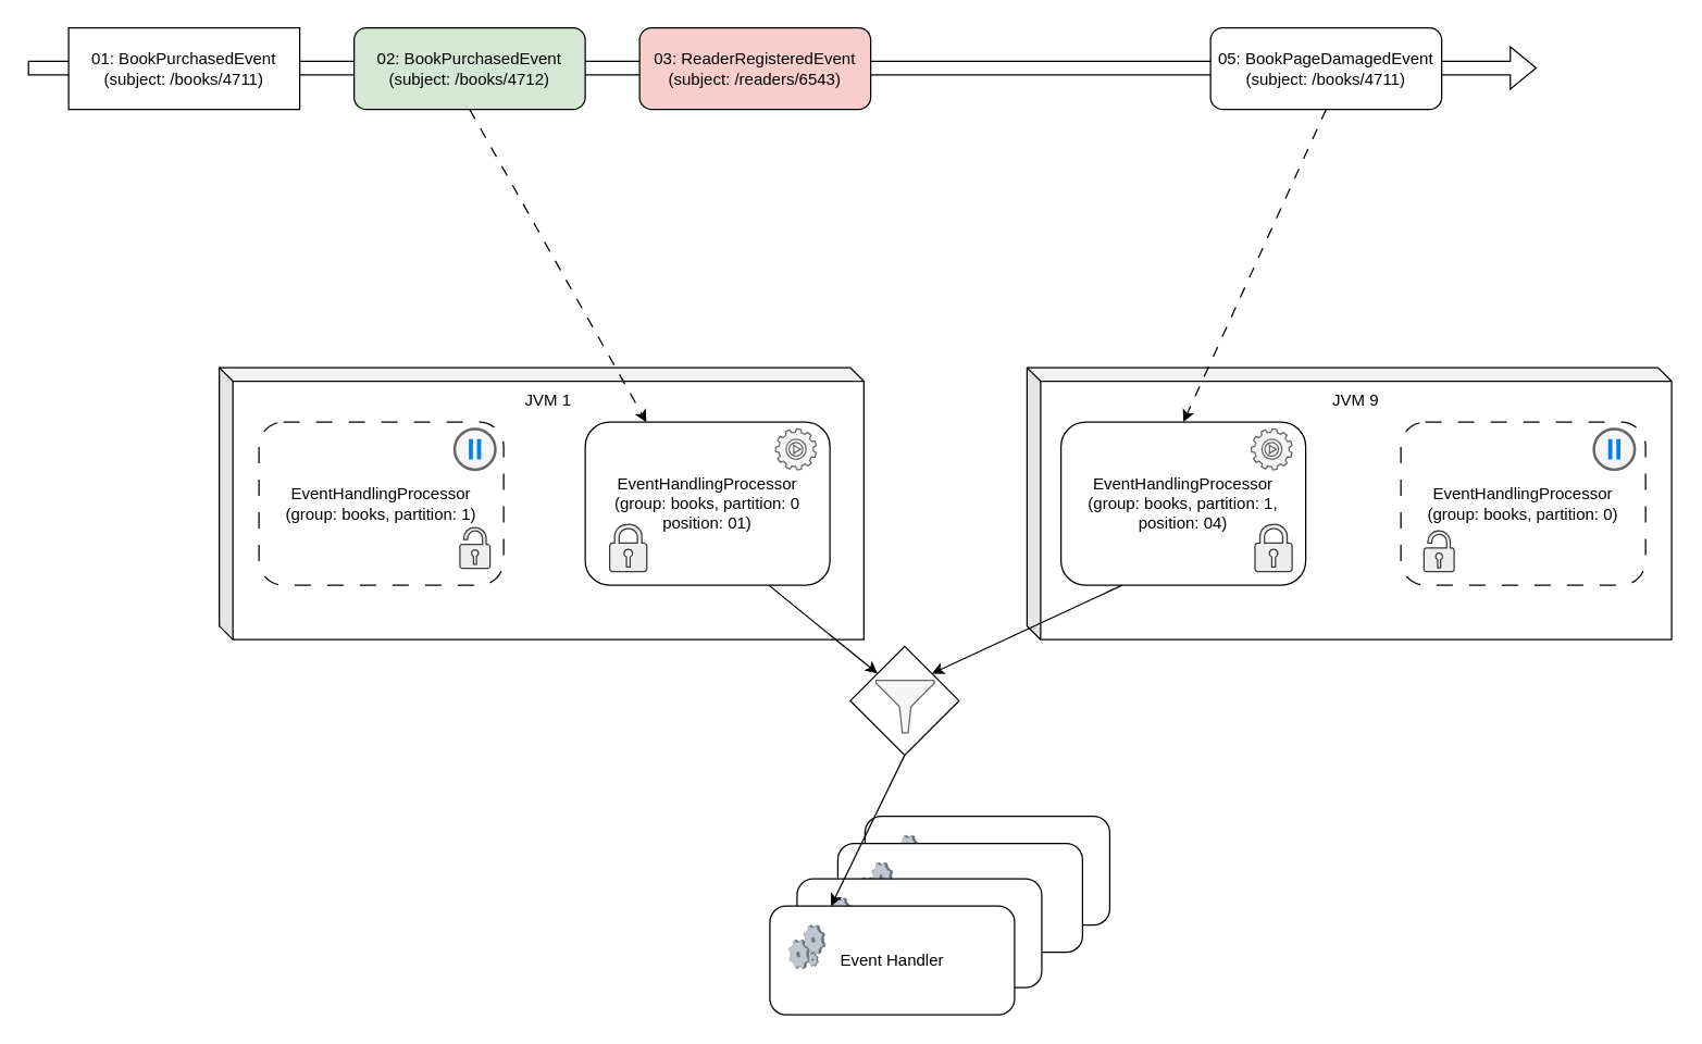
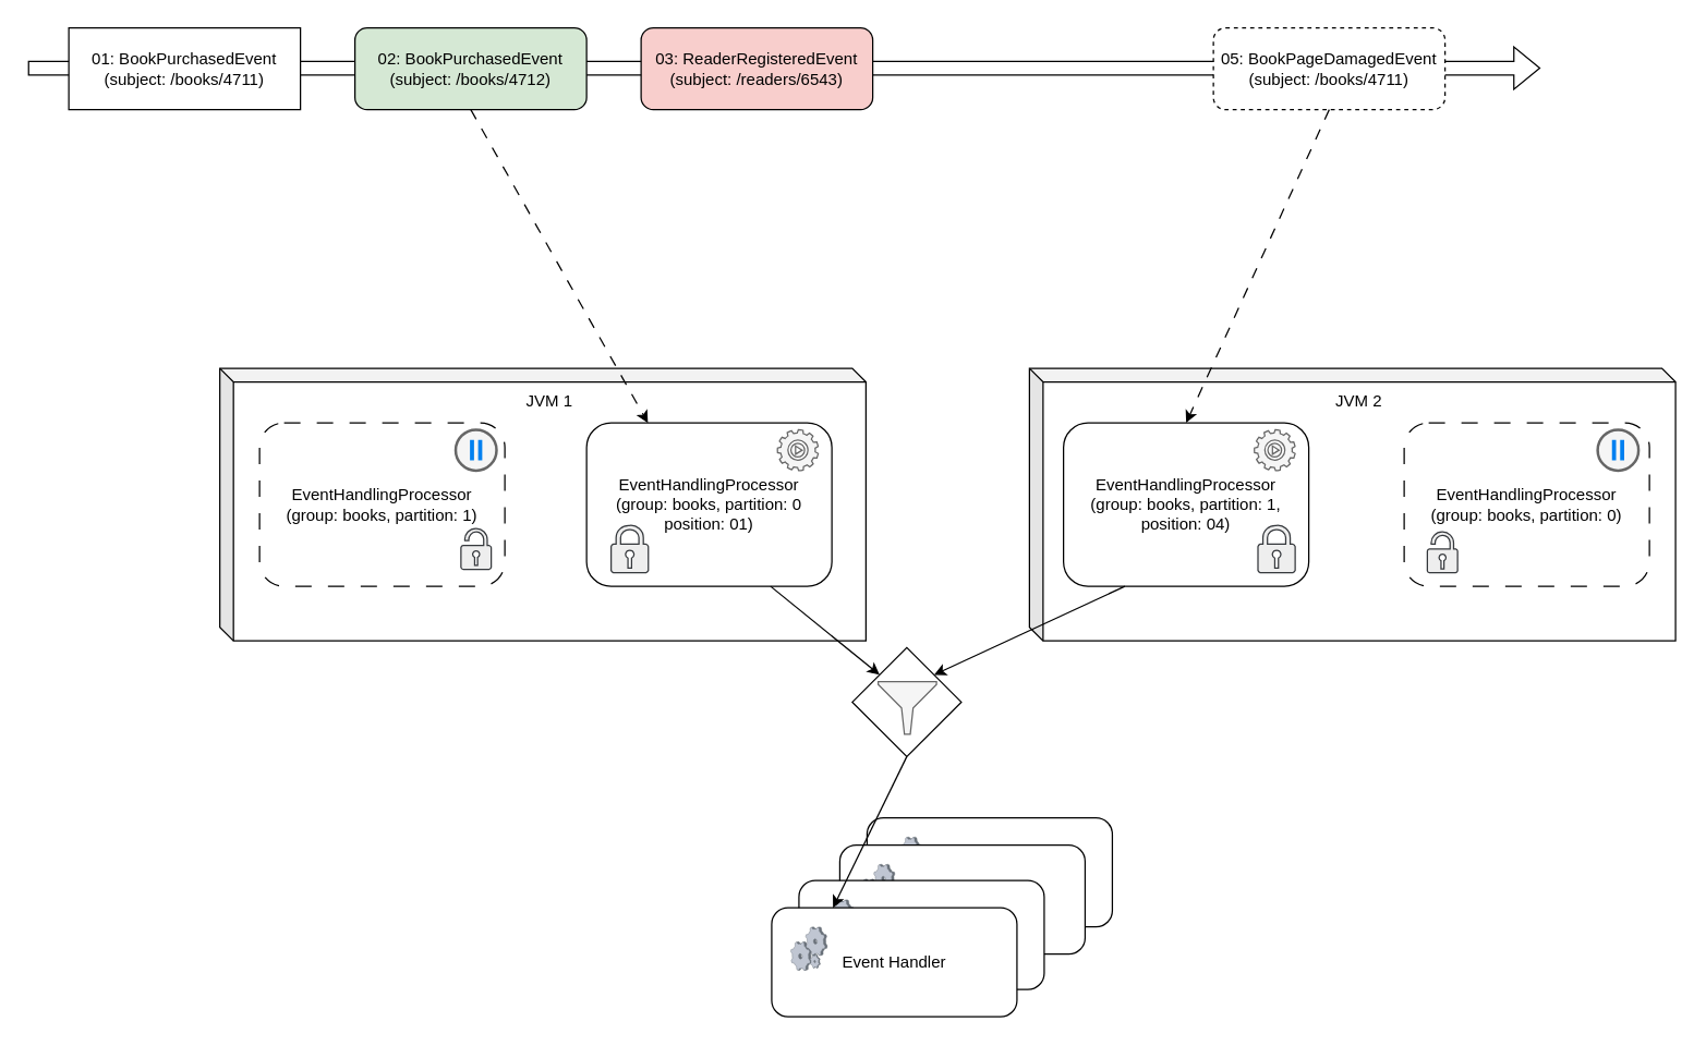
- <mxCell id="10" value="05: BookPageDamagedEvent&lt;div&gt;(subject: /books/4711)&lt;/div&gt;" style="rounded=1;whiteSpace=wrap;html=1;" parent="1" vertex="1"><mxGeometry x="890" y="20" width="170" height="60" as="geometry" /></mxCell>
+ <mxCell id="10" value="05: BookPageDamagedEvent&lt;div&gt;(subject: /books/4711)&lt;/div&gt;" style="rounded=1;whiteSpace=wrap;html=1;dashed=1;" parent="1" vertex="1"><mxGeometry x="890" y="20" width="170" height="60" as="geometry" /></mxCell>
- <mxCell id="2" value="JVM 9" style="shape=cube;whiteSpace=wrap;html=1;boundedLbl=1;backgroundOutline=1;darkOpacity=0.05;darkOpacity2=0.1;size=10;verticalAlign=top;" vertex="1" parent="1"><mxGeometry x="755" y="270" width="474.16" height="200" as="geometry" /></mxCell>
+ <mxCell id="2" value="JVM 2" style="shape=cube;whiteSpace=wrap;html=1;boundedLbl=1;backgroundOutline=1;darkOpacity=0.05;darkOpacity2=0.1;size=10;verticalAlign=top;" vertex="1" parent="1"><mxGeometry x="755" y="270" width="474.16" height="200" as="geometry" /></mxCell>
